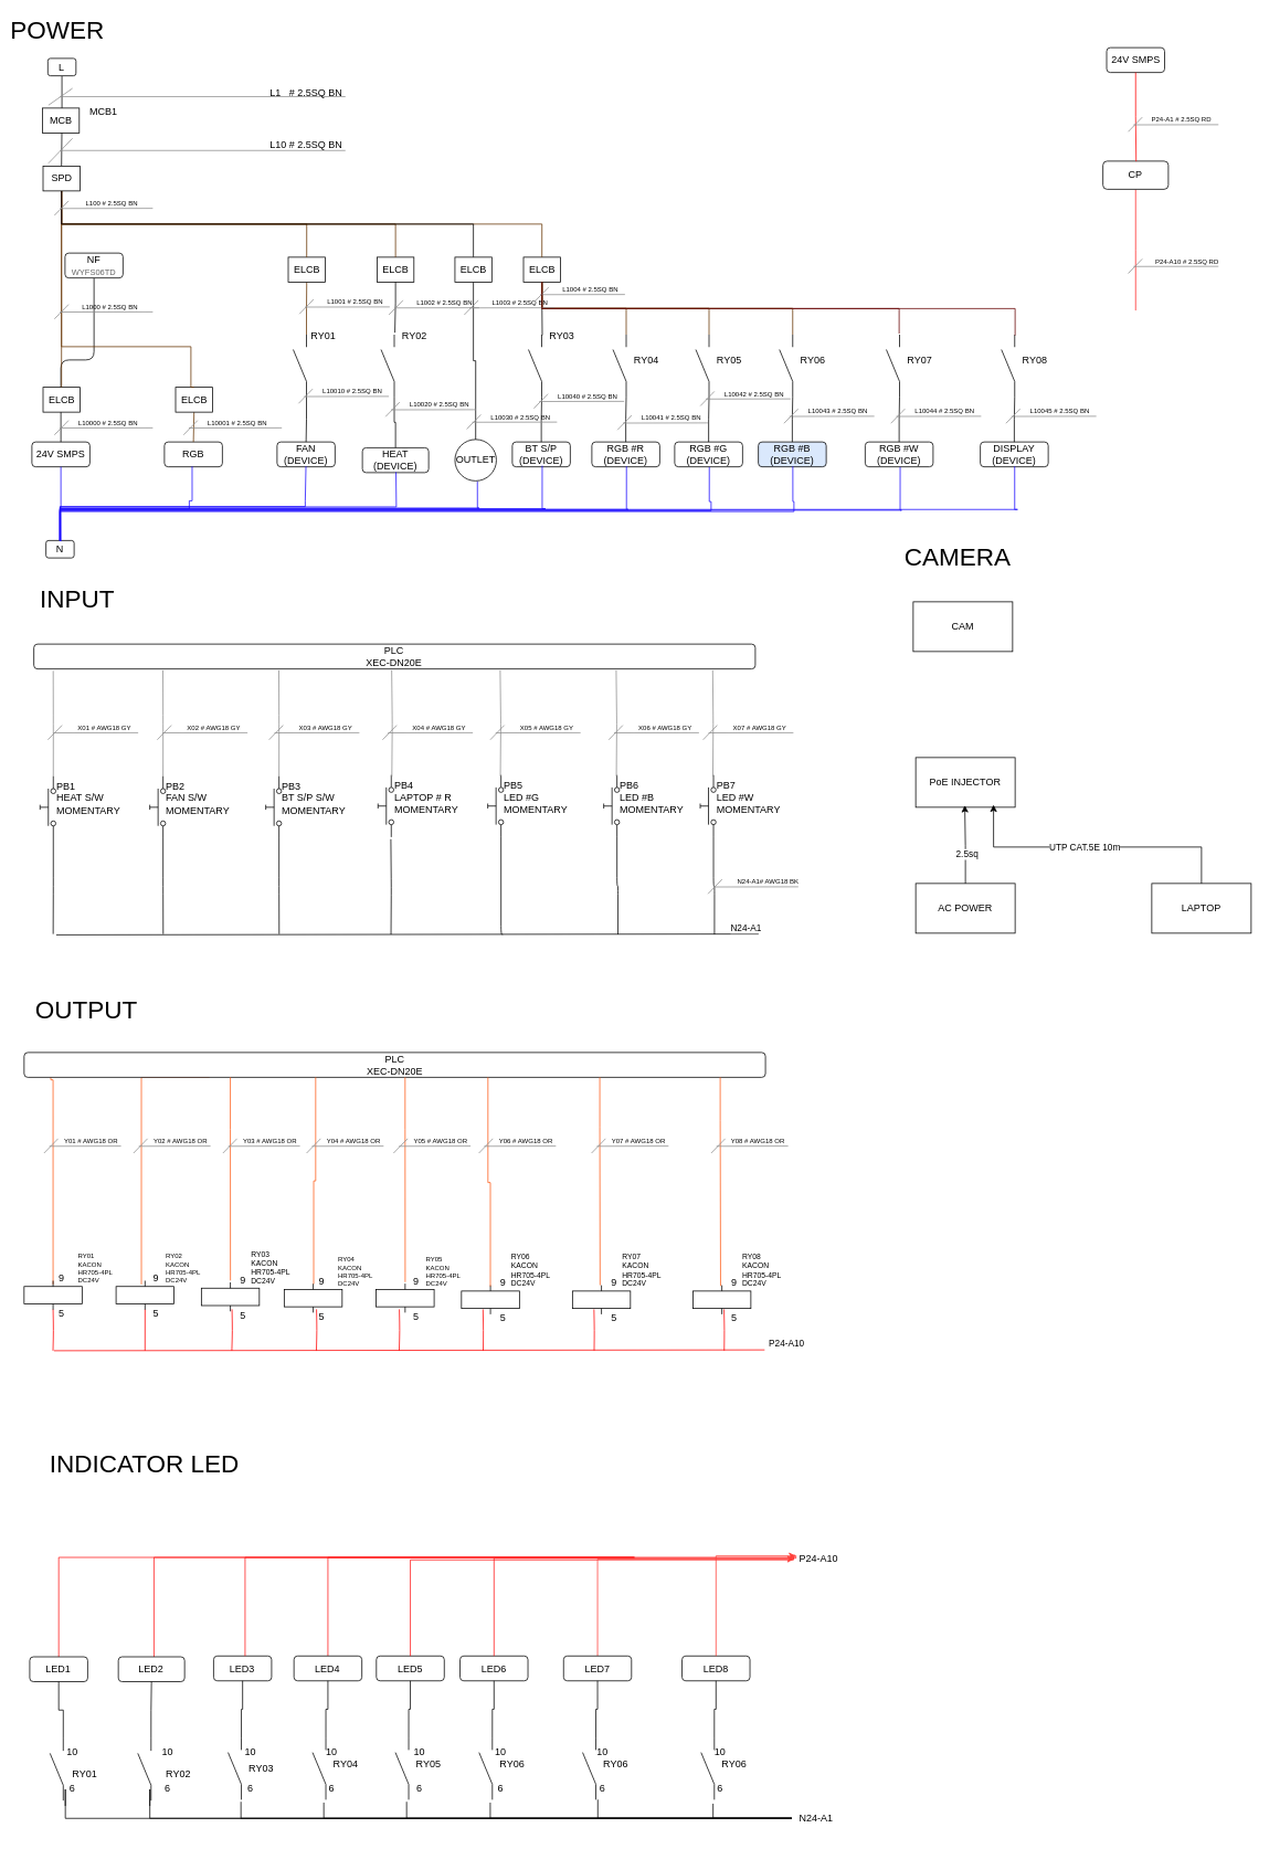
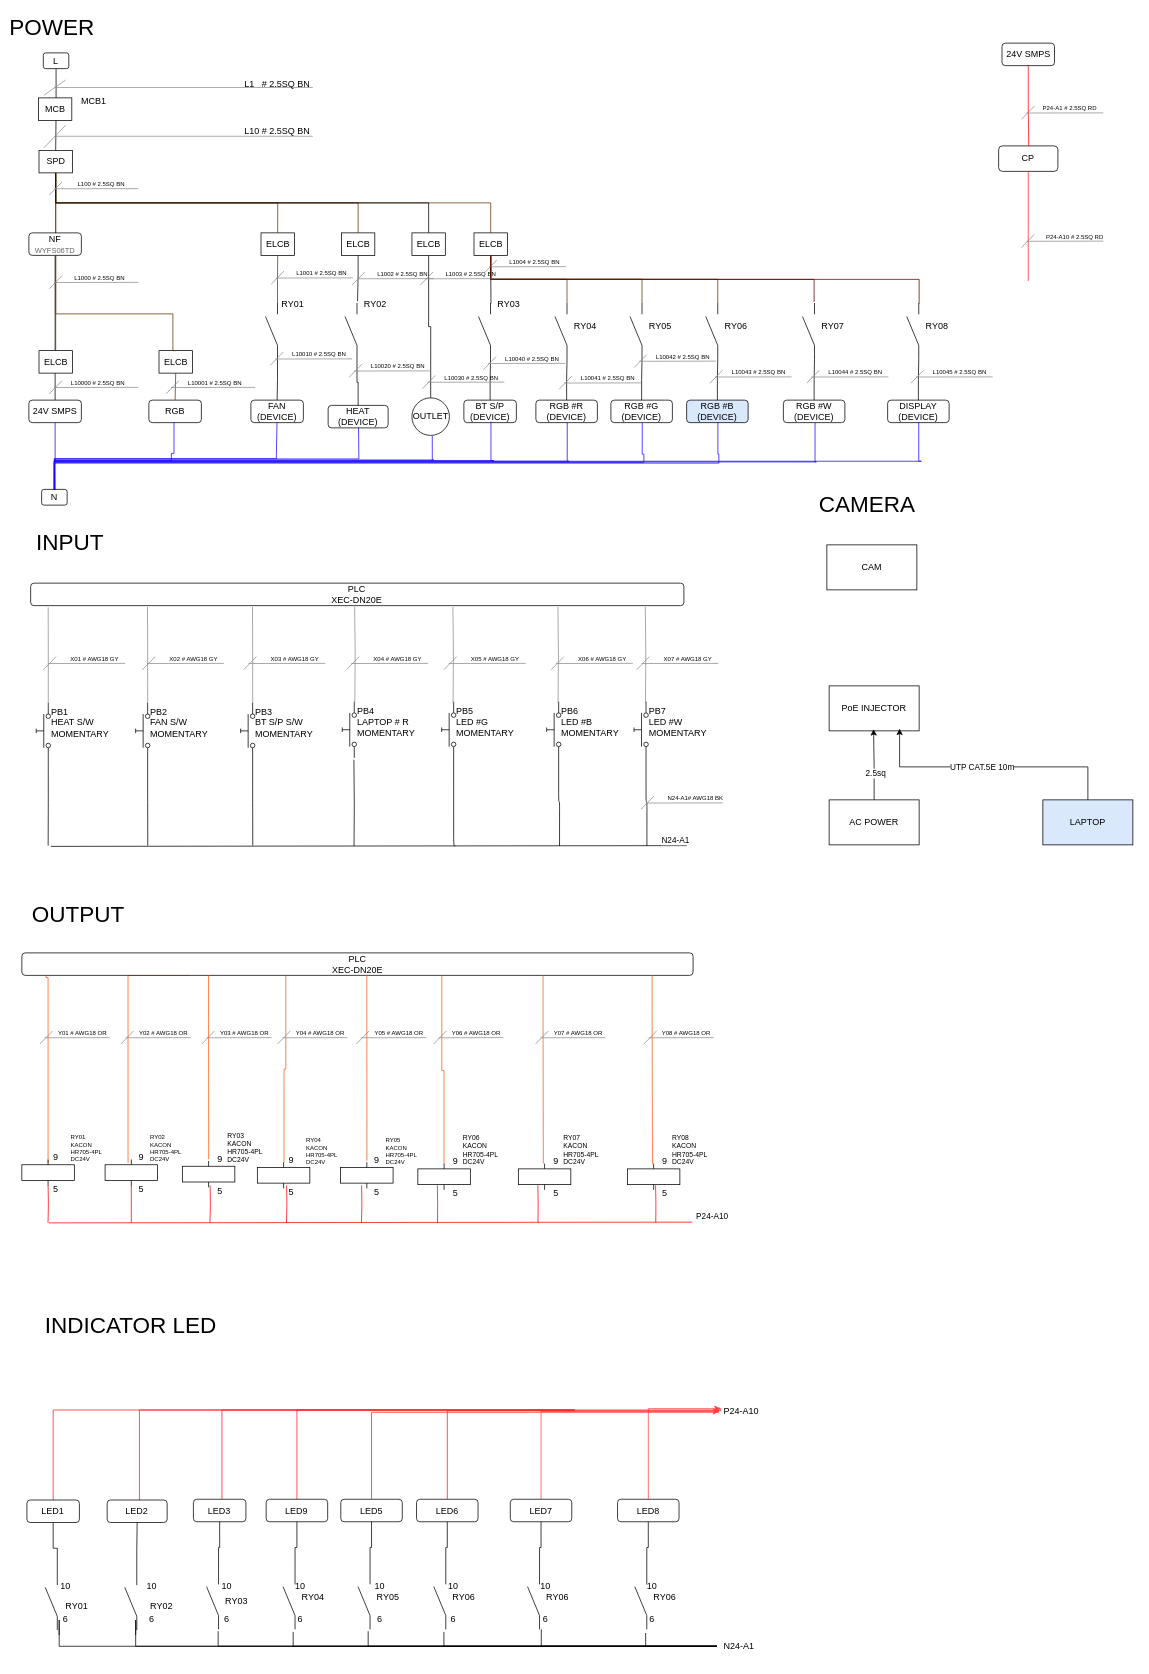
- <mxCell id="163" value="NF&lt;div&gt;&lt;a style=&quot;box-sizing: border-box; margin: 0px; padding: 0px; color: rgb(102, 102, 102); text-decoration-line: none; outline: none; transition: 0.2s linear; font-family: &amp;quot;Noto Sans Korean&amp;quot;, &amp;quot;nanum gothic&amp;quot;, Dotum, 돋움, Arial, sans-serif;&quot; href=&quot;https://www.woonyoung.com/m/page/s0201_view.php?ocatecode=1337920582&amp;amp;idx=143&amp;amp;gcname=%EC%88%98%EB%B0%B0%EC%A0%84%EB%B0%98+%EC%A0%84%EB%A0%A5%EA%B8%B0%EA%B8%B0+Solution&amp;amp;gnsub=+250V&amp;amp;gcatecode=1338276032&amp;amp;ogcname=%EB%85%B8%EC%9D%B4%EC%A6%88+%ED%95%84%ED%84%B0&quot;&gt;&lt;font style=&quot;font-size: 10px;&quot;&gt;WYFS06TD&lt;/font&gt;&lt;/a&gt;&lt;/div&gt;" style="rounded=1;whiteSpace=wrap;html=1;strokeColor=default;" parent="1" vertex="1"><mxGeometry x="78" y="305" width="70" height="30" as="geometry" /></mxCell>
+ <mxCell id="163" value="NF&lt;div&gt;&lt;a style=&quot;box-sizing: border-box; margin: 0px; padding: 0px; color: rgb(102, 102, 102); text-decoration-line: none; outline: none; transition: 0.2s linear; font-family: &amp;quot;Noto Sans Korean&amp;quot;, &amp;quot;nanum gothic&amp;quot;, Dotum, 돋움, Arial, sans-serif;&quot; href=&quot;https://www.woonyoung.com/m/page/s0201_view.php?ocatecode=1337920582&amp;amp;idx=143&amp;amp;gcname=%EC%88%98%EB%B0%B0%EC%A0%84%EB%B0%98+%EC%A0%84%EB%A0%A5%EA%B8%B0%EA%B8%B0+Solution&amp;amp;gnsub=+250V&amp;amp;gcatecode=1338276032&amp;amp;ogcname=%EB%85%B8%EC%9D%B4%EC%A6%88+%ED%95%84%ED%84%B0&quot;&gt;&lt;font style=&quot;font-size: 10px;&quot;&gt;WYFS06TD&lt;/font&gt;&lt;/a&gt;&lt;/div&gt;" style="rounded=1;whiteSpace=wrap;html=1;strokeColor=default;" parent="1" vertex="1"><mxGeometry x="38" y="310" width="70" height="30" as="geometry" /></mxCell>
- <mxCell id="374" value="LAPTOP" style="rounded=0;whiteSpace=wrap;html=1;" vertex="1" parent="1"><mxGeometry x="1390" y="1066" width="120" height="60" as="geometry" /></mxCell>
+ <mxCell id="374" value="LAPTOP" style="rounded=0;whiteSpace=wrap;html=1;fillColor=#dae8fc;" vertex="1" parent="1"><mxGeometry x="1390" y="1066" width="120" height="60" as="geometry" /></mxCell>
- <mxCell id="122" value="LED4" style="rounded=1;whiteSpace=wrap;html=1;strokeColor=default;" parent="1" vertex="1"><mxGeometry x="354.38" y="1998.5" width="82" height="30" as="geometry" /></mxCell>
+ <mxCell id="122" value="LED9" style="rounded=1;whiteSpace=wrap;html=1;strokeColor=default;" parent="1" vertex="1"><mxGeometry x="354.38" y="1998.5" width="82" height="30" as="geometry" /></mxCell>
